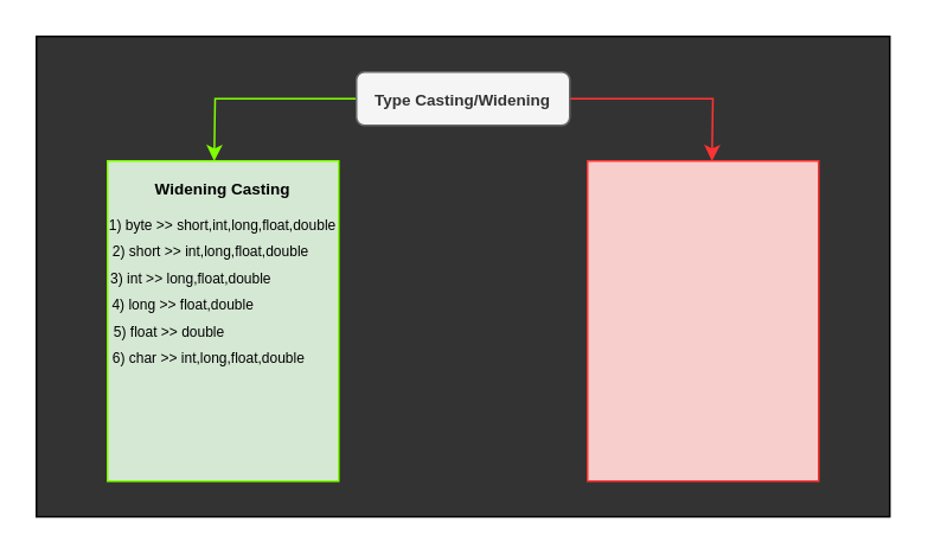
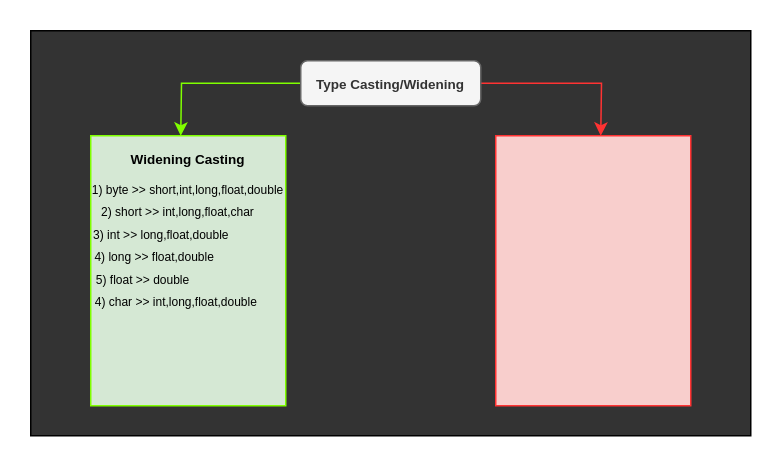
- <mxCell id="10" value="&lt;font style=&quot;font-size: 8px;&quot;&gt;&amp;nbsp; &amp;nbsp;2) short &amp;gt;&amp;gt; int,long,float,double&lt;/font&gt;" style="text;html=1;align=center;verticalAlign=middle;whiteSpace=wrap;rounded=0;" vertex="1" parent="1"><mxGeometry x="30" y="125" width="170" height="30" as="geometry" /></mxCell>
+ <mxCell id="10" value="&lt;font style=&quot;font-size: 8px;&quot;&gt;&amp;nbsp; &amp;nbsp;2) short &amp;gt;&amp;gt; int,long,float,char&lt;/font&gt;" style="text;html=1;align=center;verticalAlign=middle;whiteSpace=wrap;rounded=0;" vertex="1" parent="1"><mxGeometry x="30" y="125" width="170" height="30" as="geometry" /></mxCell>
- <mxCell id="14" value="&lt;font style=&quot;font-size: 8px;&quot;&gt;&amp;nbsp; 6) char &amp;gt;&amp;gt; int,long,float,double&lt;/font&gt;" style="text;html=1;align=center;verticalAlign=middle;whiteSpace=wrap;rounded=0;" vertex="1" parent="1"><mxGeometry x="30" y="185" width="170" height="30" as="geometry" /></mxCell>
+ <mxCell id="14" value="&lt;font style=&quot;font-size: 8px;&quot;&gt;&amp;nbsp; 4) char &amp;gt;&amp;gt; int,long,float,double&lt;/font&gt;" style="text;html=1;align=center;verticalAlign=middle;whiteSpace=wrap;rounded=0;" vertex="1" parent="1"><mxGeometry x="30" y="185" width="170" height="30" as="geometry" /></mxCell>
